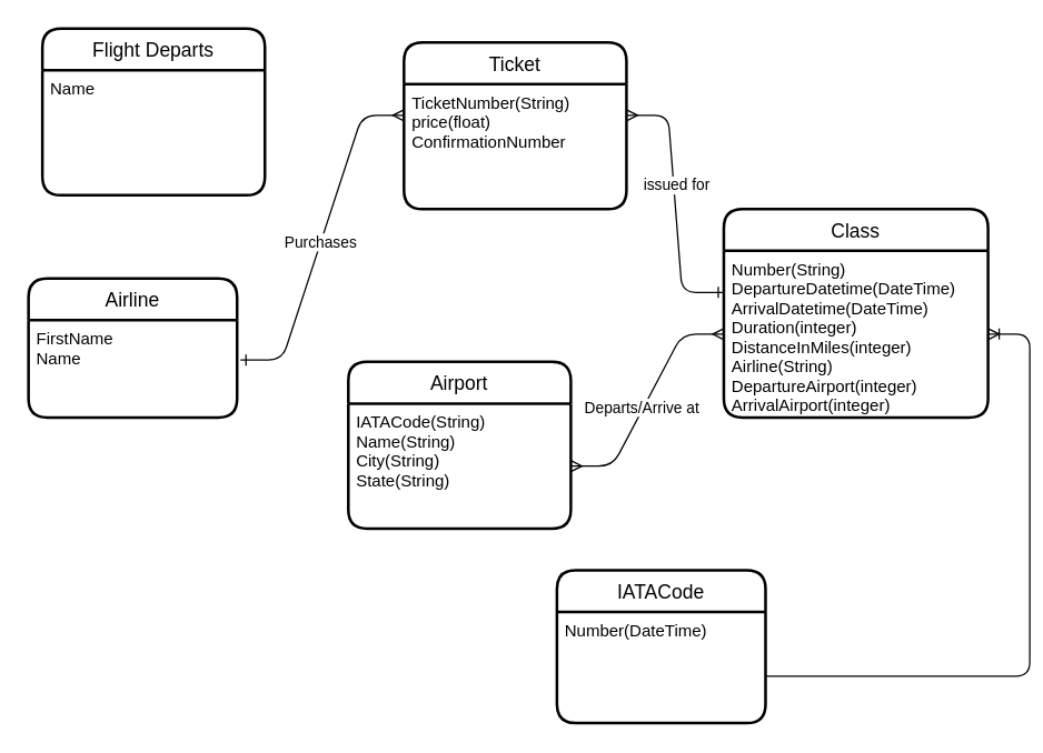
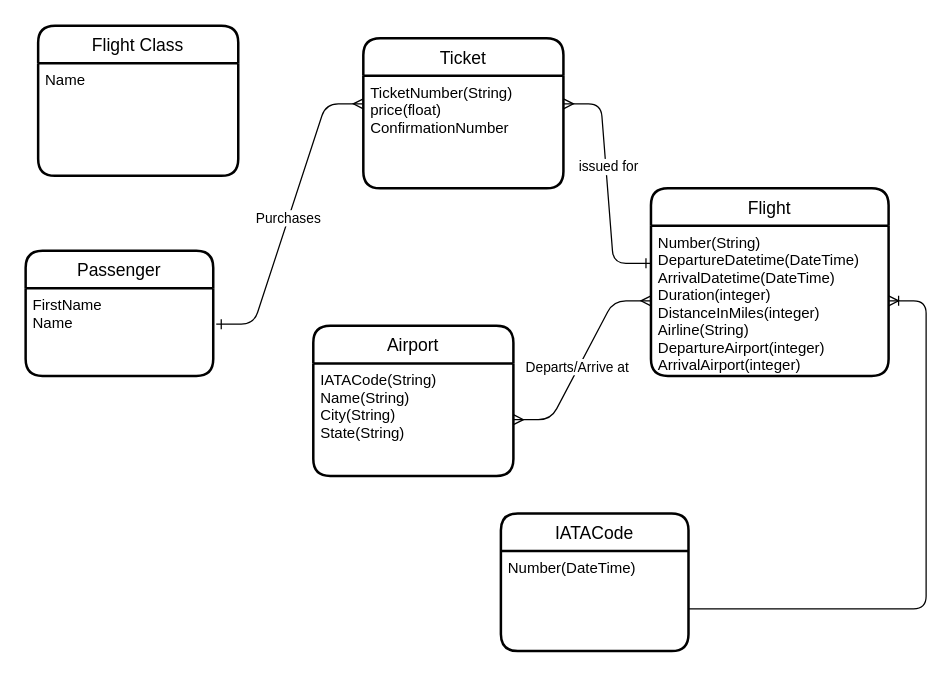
- <mxCell id="11" value="Flight Departs" style="swimlane;childLayout=stackLayout;horizontal=1;startSize=30;horizontalStack=0;rounded=1;fontSize=14;fontStyle=0;strokeWidth=2;resizeParent=0;resizeLast=1;shadow=0;dashed=0;align=center;" vertex="1" parent="1"><mxGeometry x="30" y="20" width="160" height="120" as="geometry" /></mxCell>
+ <mxCell id="11" value="Flight Class" style="swimlane;childLayout=stackLayout;horizontal=1;startSize=30;horizontalStack=0;rounded=1;fontSize=14;fontStyle=0;strokeWidth=2;resizeParent=0;resizeLast=1;shadow=0;dashed=0;align=center;" vertex="1" parent="1"><mxGeometry x="30" y="20" width="160" height="120" as="geometry" /></mxCell>
- <mxCell id="15" value="Class" style="swimlane;childLayout=stackLayout;horizontal=1;startSize=30;horizontalStack=0;rounded=1;fontSize=14;fontStyle=0;strokeWidth=2;resizeParent=0;resizeLast=1;shadow=0;dashed=0;align=center;" vertex="1" parent="1"><mxGeometry x="520" y="150" width="190" height="150" as="geometry" /></mxCell>
+ <mxCell id="15" value="Flight" style="swimlane;childLayout=stackLayout;horizontal=1;startSize=30;horizontalStack=0;rounded=1;fontSize=14;fontStyle=0;strokeWidth=2;resizeParent=0;resizeLast=1;shadow=0;dashed=0;align=center;" vertex="1" parent="1"><mxGeometry x="520" y="150" width="190" height="150" as="geometry" /></mxCell>
- <mxCell id="13" value="Airline" style="swimlane;childLayout=stackLayout;horizontal=1;startSize=30;horizontalStack=0;rounded=1;fontSize=14;fontStyle=0;strokeWidth=2;resizeParent=0;resizeLast=1;shadow=0;dashed=0;align=center;" vertex="1" parent="1"><mxGeometry x="20" y="200" width="150" height="100" as="geometry" /></mxCell>
+ <mxCell id="13" value="Passenger" style="swimlane;childLayout=stackLayout;horizontal=1;startSize=30;horizontalStack=0;rounded=1;fontSize=14;fontStyle=0;strokeWidth=2;resizeParent=0;resizeLast=1;shadow=0;dashed=0;align=center;" vertex="1" parent="1"><mxGeometry x="20" y="200" width="150" height="100" as="geometry" /></mxCell>
